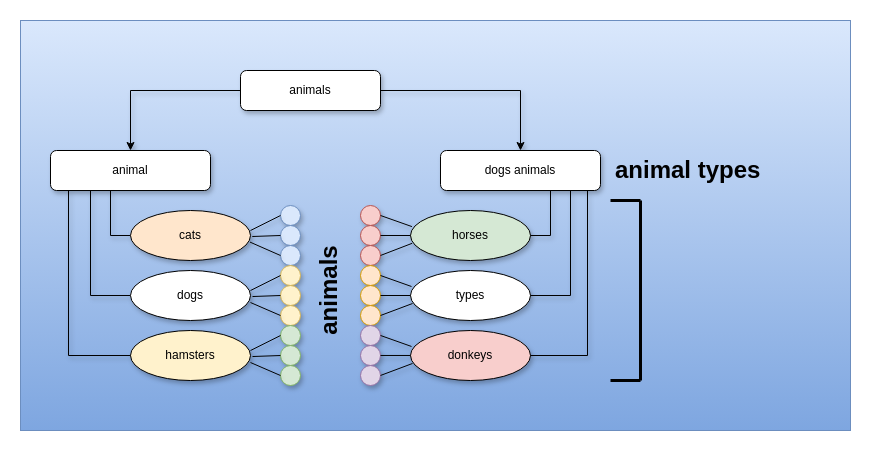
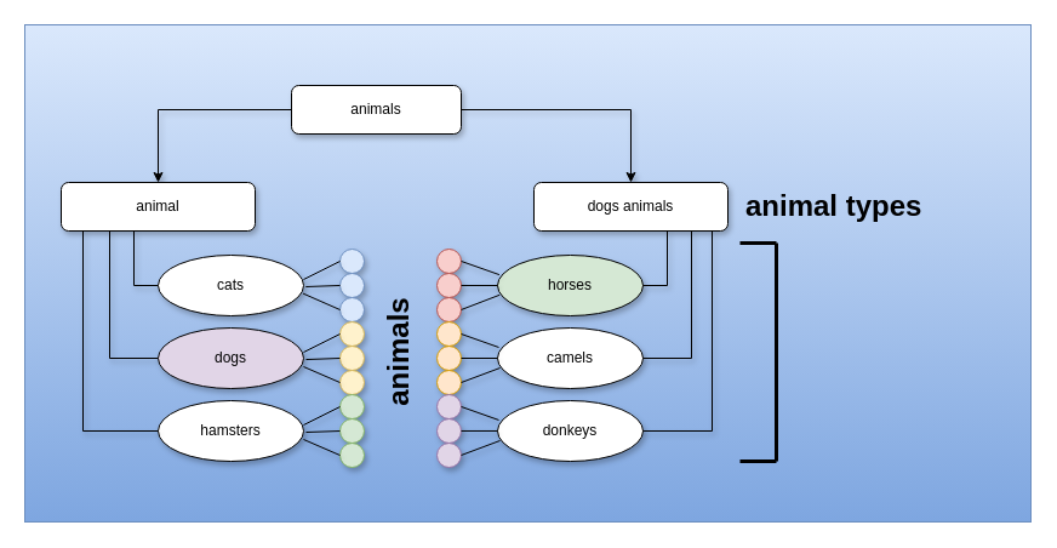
- <mxCell id="9" value="cats" style="ellipse;whiteSpace=wrap;html=1;shadow=1;fillColor=#ffe6cc;" parent="1" vertex="1"><mxGeometry x="130" y="210" width="120" height="50" as="geometry" /></mxCell>
+ <mxCell id="9" value="cats" style="ellipse;whiteSpace=wrap;html=1;shadow=1;" parent="1" vertex="1"><mxGeometry x="130" y="210" width="120" height="50" as="geometry" /></mxCell>
- <mxCell id="11" value="dogs" style="ellipse;whiteSpace=wrap;html=1;shadow=1;" parent="1" vertex="1"><mxGeometry x="130" y="270" width="120" height="50" as="geometry" /></mxCell>
+ <mxCell id="11" value="dogs" style="ellipse;whiteSpace=wrap;html=1;shadow=1;fillColor=#e1d5e7;" parent="1" vertex="1"><mxGeometry x="130" y="270" width="120" height="50" as="geometry" /></mxCell>
- <mxCell id="15" value="types" style="ellipse;whiteSpace=wrap;html=1;shadow=1;" parent="1" vertex="1"><mxGeometry x="410" y="270" width="120" height="50" as="geometry" /></mxCell>
+ <mxCell id="15" value="camels" style="ellipse;whiteSpace=wrap;html=1;shadow=1;" parent="1" vertex="1"><mxGeometry x="410" y="270" width="120" height="50" as="geometry" /></mxCell>
- <mxCell id="12" value="hamsters" style="ellipse;whiteSpace=wrap;html=1;shadow=1;fillColor=#fff2cc;" parent="1" vertex="1"><mxGeometry x="130" y="330" width="120" height="50" as="geometry" /></mxCell>
+ <mxCell id="12" value="hamsters" style="ellipse;whiteSpace=wrap;html=1;shadow=1;" parent="1" vertex="1"><mxGeometry x="130" y="330" width="120" height="50" as="geometry" /></mxCell>
- <mxCell id="16" value="donkeys" style="ellipse;whiteSpace=wrap;html=1;shadow=1;fillColor=#f8cecc;" parent="1" vertex="1"><mxGeometry x="410" y="330" width="120" height="50" as="geometry" /></mxCell>
+ <mxCell id="16" value="donkeys" style="ellipse;whiteSpace=wrap;html=1;shadow=1;" parent="1" vertex="1"><mxGeometry x="410" y="330" width="120" height="50" as="geometry" /></mxCell>
